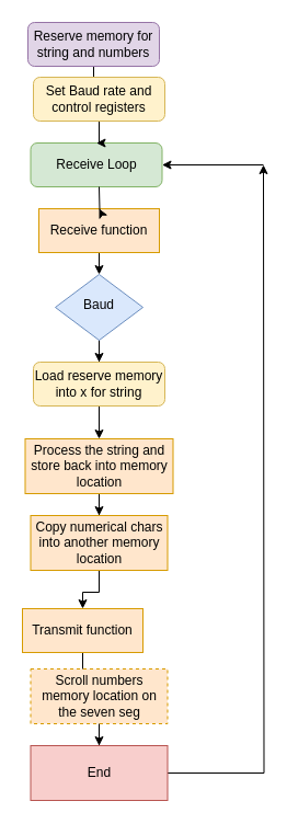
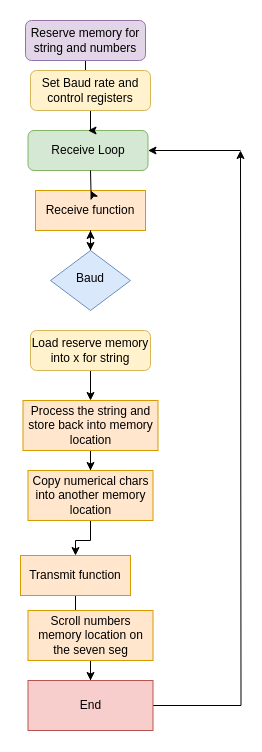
- <mxCell id="8" style="edgeStyle=orthogonalEdgeStyle;rounded=0;orthogonalLoop=1;jettySize=auto;html=1;" edge="1" parent="1" source="9" target="14"><mxGeometry relative="1" as="geometry" /></mxCell>
+ <mxCell id="8" style="edgeStyle=orthogonalEdgeStyle;rounded=0;orthogonalLoop=1;jettySize=auto;html=1;" edge="1" parent="1" source="9" target="6"><mxGeometry relative="1" as="geometry" /></mxCell>
- <mxCell id="20" value="Scroll numbers memory location on the seven seg" style="rounded=0;whiteSpace=wrap;html=1;fillColor=#ffe6cc;strokeColor=#d79b00;dashed=1;" vertex="1" parent="1"><mxGeometry x="27.5" y="610" width="125" height="50" as="geometry" /></mxCell>
+ <mxCell id="20" value="Scroll numbers memory location on the seven seg" style="rounded=0;whiteSpace=wrap;html=1;fillColor=#ffe6cc;strokeColor=#d79b00;" vertex="1" parent="1"><mxGeometry x="27.5" y="610" width="125" height="50" as="geometry" /></mxCell>
